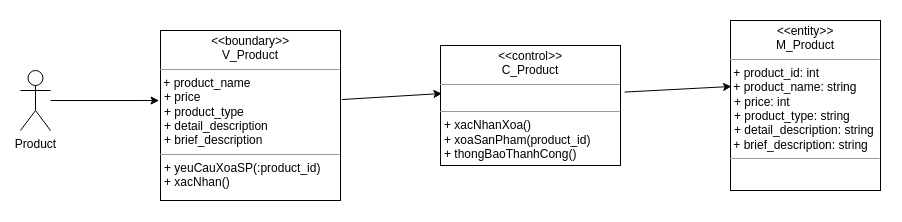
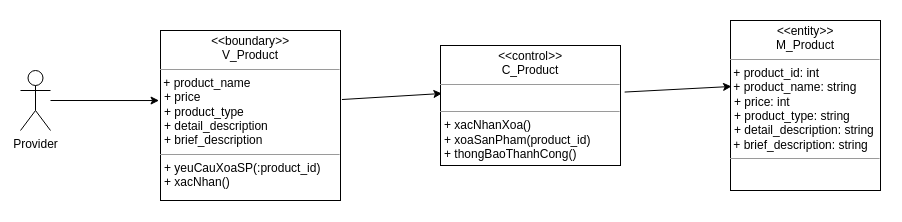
- <mxCell id="2" value="Product" style="shape=umlActor;verticalLabelPosition=bottom;verticalAlign=top;html=1;" parent="1" vertex="1"><mxGeometry x="20" y="70" width="30" height="60" as="geometry" /></mxCell>
+ <mxCell id="2" value="Provider" style="shape=umlActor;verticalLabelPosition=bottom;verticalAlign=top;html=1;" parent="1" vertex="1"><mxGeometry x="20" y="70" width="30" height="60" as="geometry" /></mxCell>
